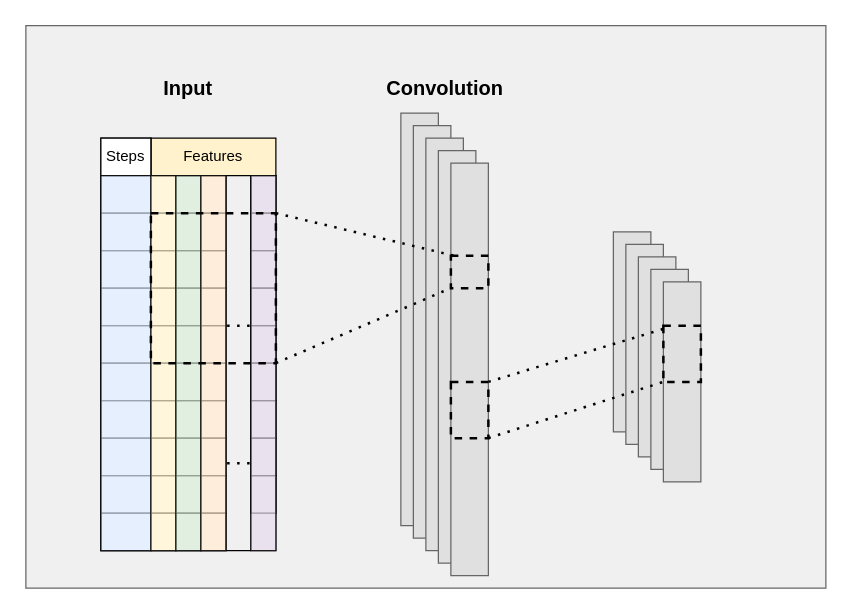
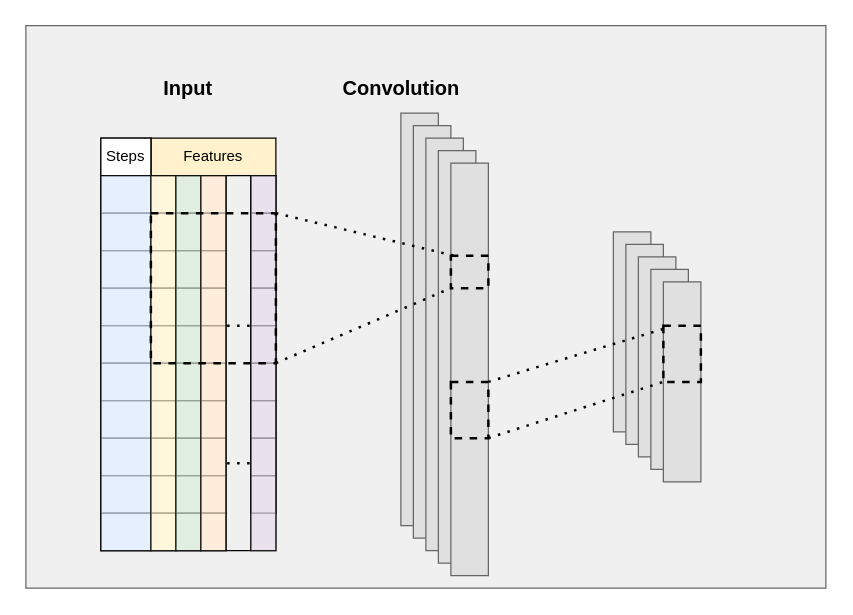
- <mxCell id="21" value="&lt;b&gt;Convolution&lt;/b&gt;" style="text;html=1;strokeColor=none;fillColor=none;align=center;verticalAlign=middle;whiteSpace=wrap;rounded=0;fontSize=16;" vertex="1" parent="1"><mxGeometry x="307.5" y="60" width="95" height="20" as="geometry" /></mxCell>
+ <mxCell id="21" value="&lt;b&gt;Convolution&lt;/b&gt;" style="text;html=1;strokeColor=none;fillColor=none;align=center;verticalAlign=middle;whiteSpace=wrap;rounded=0;fontSize=16;" vertex="1" parent="1"><mxGeometry x="272.5" y="60" width="95" height="20" as="geometry" /></mxCell>
